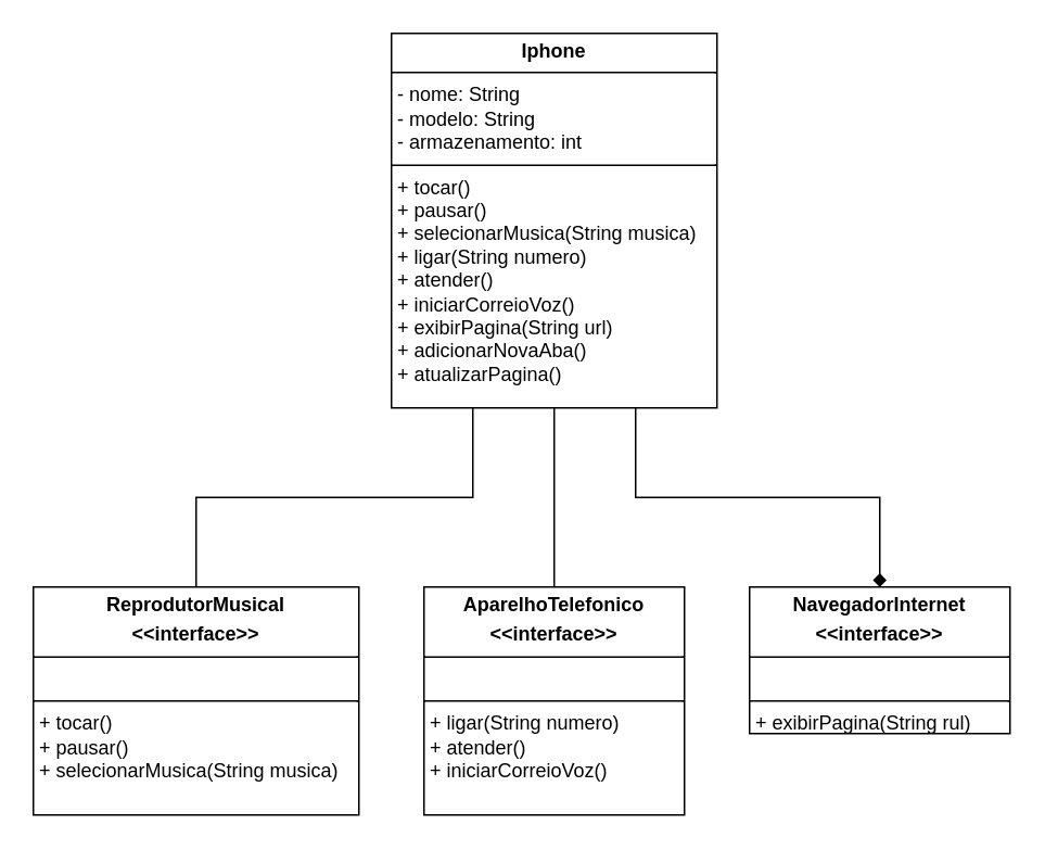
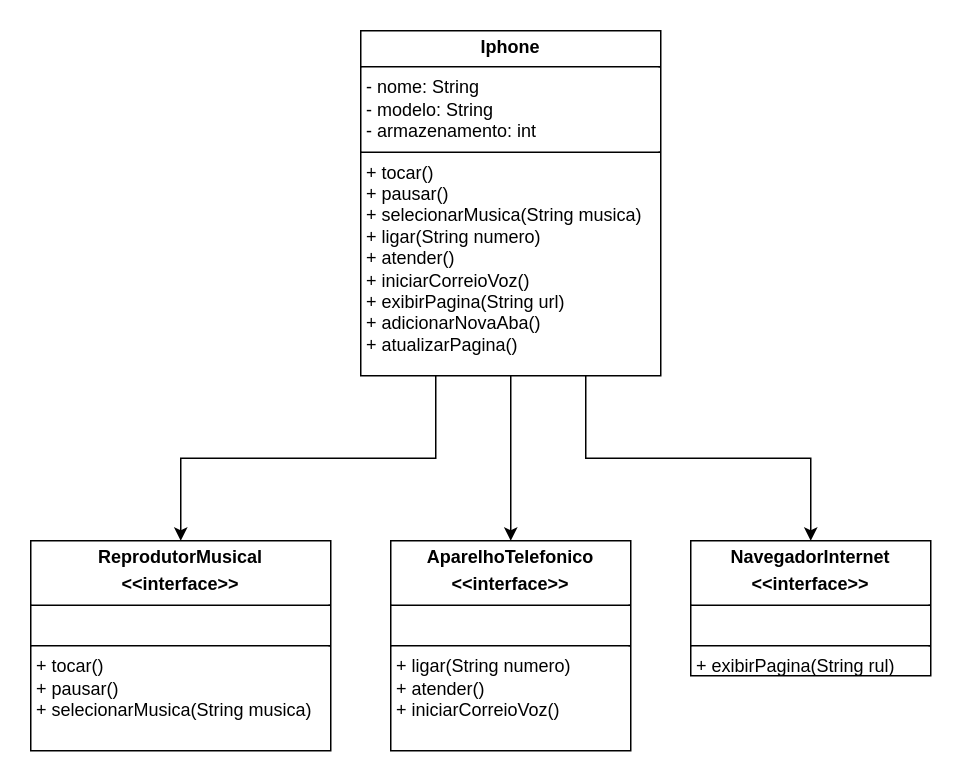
- <mxCell id="4" style="edgeStyle=orthogonalEdgeStyle;rounded=0;orthogonalLoop=1;jettySize=auto;html=1;exitX=0.75;exitY=1;exitDx=0;exitDy=0;entryX=0.5;entryY=0;entryDx=0;entryDy=0;endArrow=diamond;" edge="1" parent="1" source="8" target="7"><mxGeometry relative="1" as="geometry"><mxPoint x="375" y="170" as="sourcePoint" /></mxGeometry></mxCell>
+ <mxCell id="4" style="edgeStyle=orthogonalEdgeStyle;rounded=0;orthogonalLoop=1;jettySize=auto;html=1;exitX=0.75;exitY=1;exitDx=0;exitDy=0;entryX=0.5;entryY=0;entryDx=0;entryDy=0;" edge="1" parent="1" source="8" target="7"><mxGeometry relative="1" as="geometry"><mxPoint x="375" y="170" as="sourcePoint" /></mxGeometry></mxCell>
- <mxCell id="2" style="edgeStyle=orthogonalEdgeStyle;rounded=0;orthogonalLoop=1;jettySize=auto;html=1;entryX=0.5;entryY=0;entryDx=0;entryDy=0;exitX=0.25;exitY=1;exitDx=0;exitDy=0;endArrow=none;" edge="1" parent="1" source="8" target="5"><mxGeometry relative="1" as="geometry"><mxPoint x="305" y="170" as="sourcePoint" /></mxGeometry></mxCell>
+ <mxCell id="2" style="edgeStyle=orthogonalEdgeStyle;rounded=0;orthogonalLoop=1;jettySize=auto;html=1;entryX=0.5;entryY=0;entryDx=0;entryDy=0;exitX=0.25;exitY=1;exitDx=0;exitDy=0;" edge="1" parent="1" source="8" target="5"><mxGeometry relative="1" as="geometry"><mxPoint x="305" y="170" as="sourcePoint" /></mxGeometry></mxCell>
- <mxCell id="3" style="edgeStyle=orthogonalEdgeStyle;rounded=0;orthogonalLoop=1;jettySize=auto;html=1;entryX=0.5;entryY=0;entryDx=0;entryDy=0;exitX=0.5;exitY=1;exitDx=0;exitDy=0;endArrow=none;" edge="1" parent="1" source="8" target="6"><mxGeometry relative="1" as="geometry"><mxPoint x="340" y="280" as="sourcePoint" /></mxGeometry></mxCell>
+ <mxCell id="3" style="edgeStyle=orthogonalEdgeStyle;rounded=0;orthogonalLoop=1;jettySize=auto;html=1;entryX=0.5;entryY=0;entryDx=0;entryDy=0;exitX=0.5;exitY=1;exitDx=0;exitDy=0;" edge="1" parent="1" source="8" target="6"><mxGeometry relative="1" as="geometry"><mxPoint x="340" y="280" as="sourcePoint" /></mxGeometry></mxCell>
